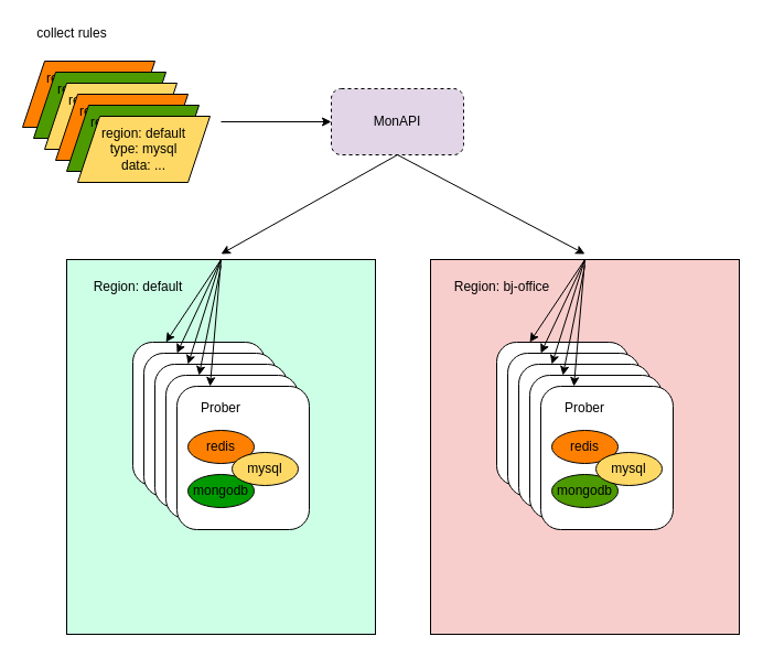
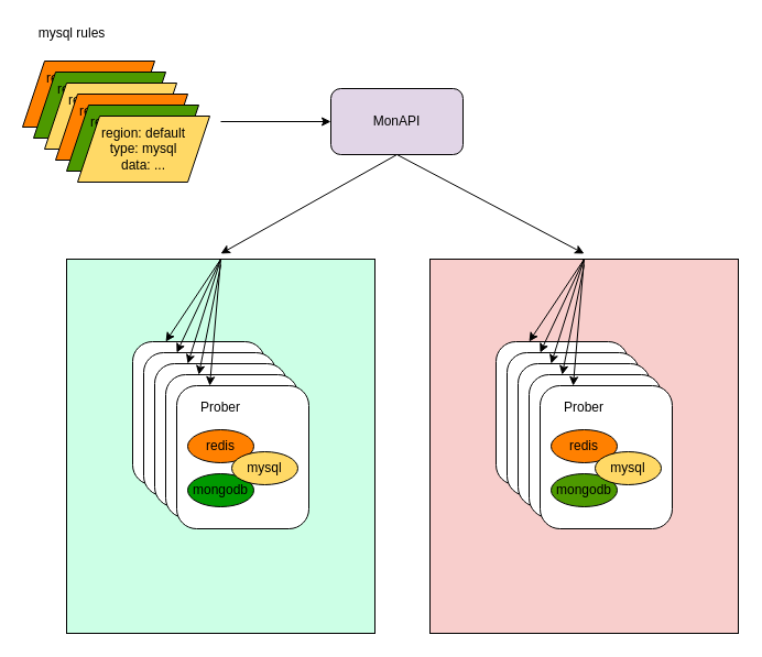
- <mxCell id="16" value="collect rules" style="text;html=1;strokeColor=none;fillColor=none;align=center;verticalAlign=middle;whiteSpace=wrap;rounded=0;labelBackgroundColor=#ffffff;fontFamily=Helvetica;" parent="1" vertex="1"><mxGeometry x="30" width="70" height="20" as="geometry" y="20" /></mxCell>
+ <mxCell id="16" value="mysql rules" style="text;html=1;strokeColor=none;fillColor=none;align=center;verticalAlign=middle;whiteSpace=wrap;rounded=0;labelBackgroundColor=#ffffff;fontFamily=Helvetica;" parent="1" vertex="1"><mxGeometry x="30" width="70" height="20" as="geometry" y="20" /></mxCell>
- <mxCell id="3" value="MonAPI" style="rounded=1;whiteSpace=wrap;html=1;fillColor=#E1D5E7;dashed=1;" parent="1" vertex="1"><mxGeometry x="300" y="80" width="120" height="60" as="geometry" /></mxCell>
+ <mxCell id="3" value="MonAPI" style="rounded=1;whiteSpace=wrap;html=1;fillColor=#E1D5E7;" parent="1" vertex="1"><mxGeometry x="300" y="80" width="120" height="60" as="geometry" /></mxCell>
- <mxCell id="9" value="Region: default" style="text;html=1;strokeColor=none;fillColor=none;align=center;verticalAlign=middle;whiteSpace=wrap;rounded=0;" parent="1" vertex="1"><mxGeometry x="70" y="250" width="110" height="20" as="geometry" /></mxCell>
- <mxCell id="35" value="Region: bj-office" style="text;html=1;strokeColor=none;fillColor=none;align=center;verticalAlign=middle;whiteSpace=wrap;rounded=0;" parent="1" vertex="1"><mxGeometry x="400" y="250" width="110" height="20" as="geometry" /></mxCell>
